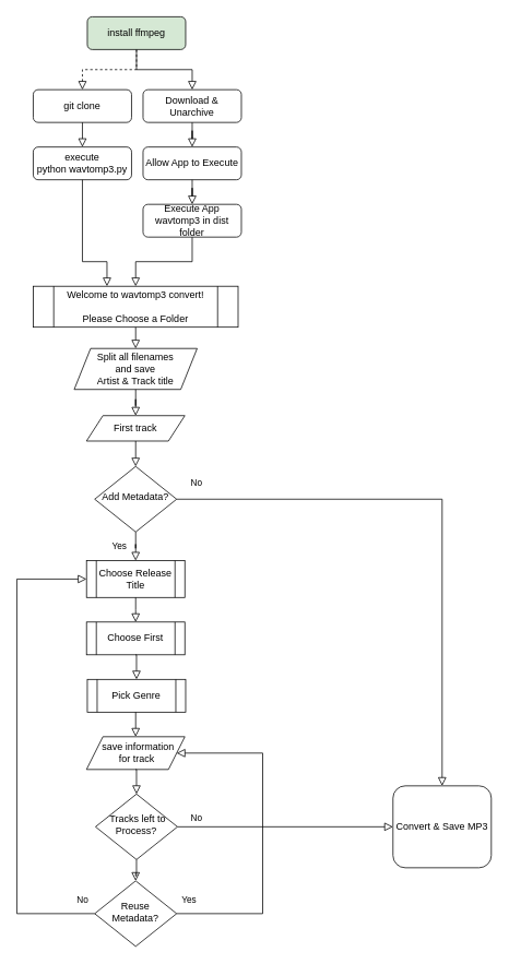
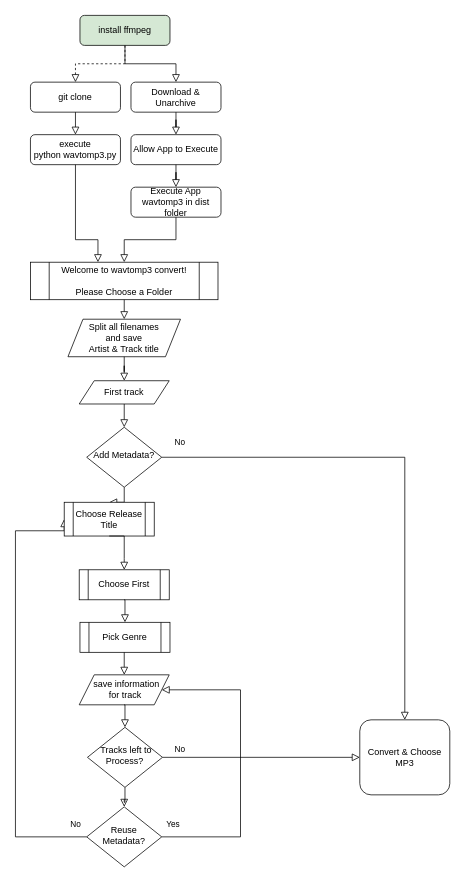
- <mxCell id="23" value="Choose Release Title" style="shape=process;whiteSpace=wrap;html=1;backgroundOutline=1;" vertex="1" parent="1"><mxGeometry x="105" y="684" width="120" height="45" as="geometry" /></mxCell>
+ <mxCell id="23" value="Choose Release Title" style="shape=process;whiteSpace=wrap;html=1;backgroundOutline=1;" vertex="1" parent="1"><mxGeometry x="85" y="669" width="120" height="45" as="geometry" /></mxCell>
- <mxCell id="7" value="Convert &amp;amp; Save MP3" style="rounded=1;whiteSpace=wrap;html=1;fontSize=12;glass=0;strokeWidth=1;shadow=0;" parent="1" vertex="1"><mxGeometry x="479" y="959" width="120" height="100" as="geometry" /></mxCell>
+ <mxCell id="7" value="Convert &amp;amp; Choose MP3" style="rounded=1;whiteSpace=wrap;html=1;fontSize=12;glass=0;strokeWidth=1;shadow=0;" parent="1" vertex="1"><mxGeometry x="479" y="959" width="120" height="100" as="geometry" /></mxCell>
